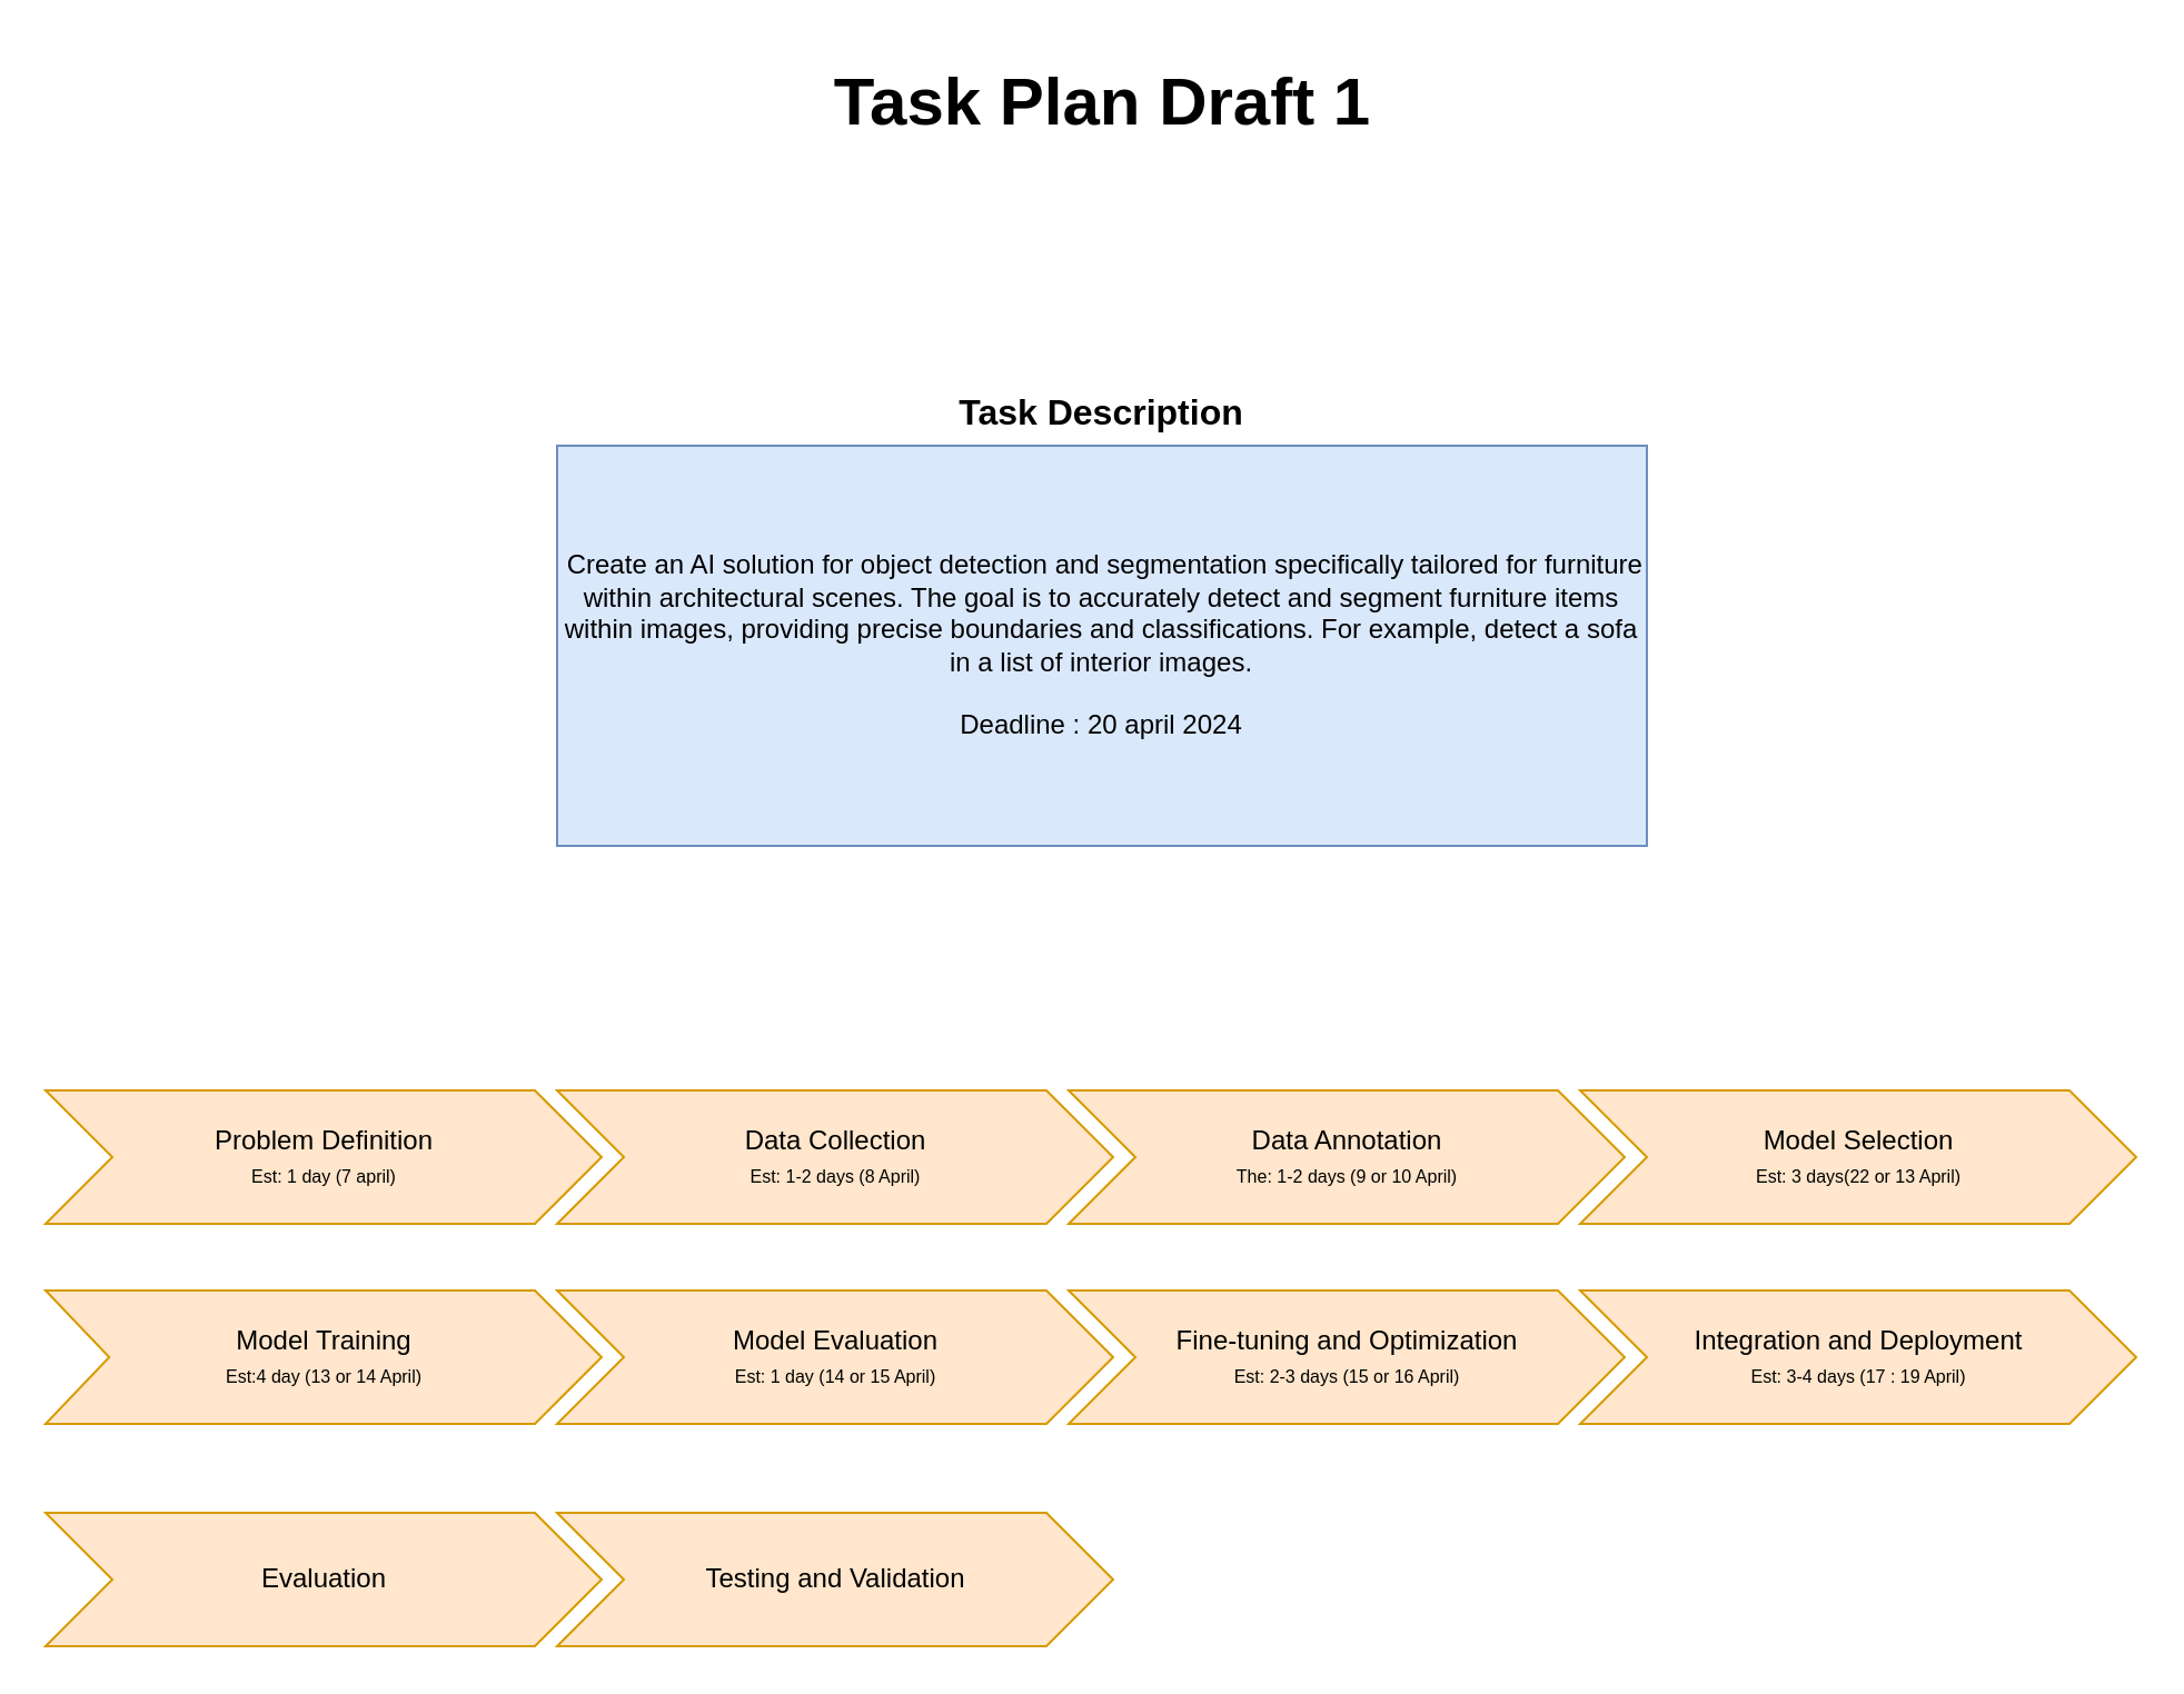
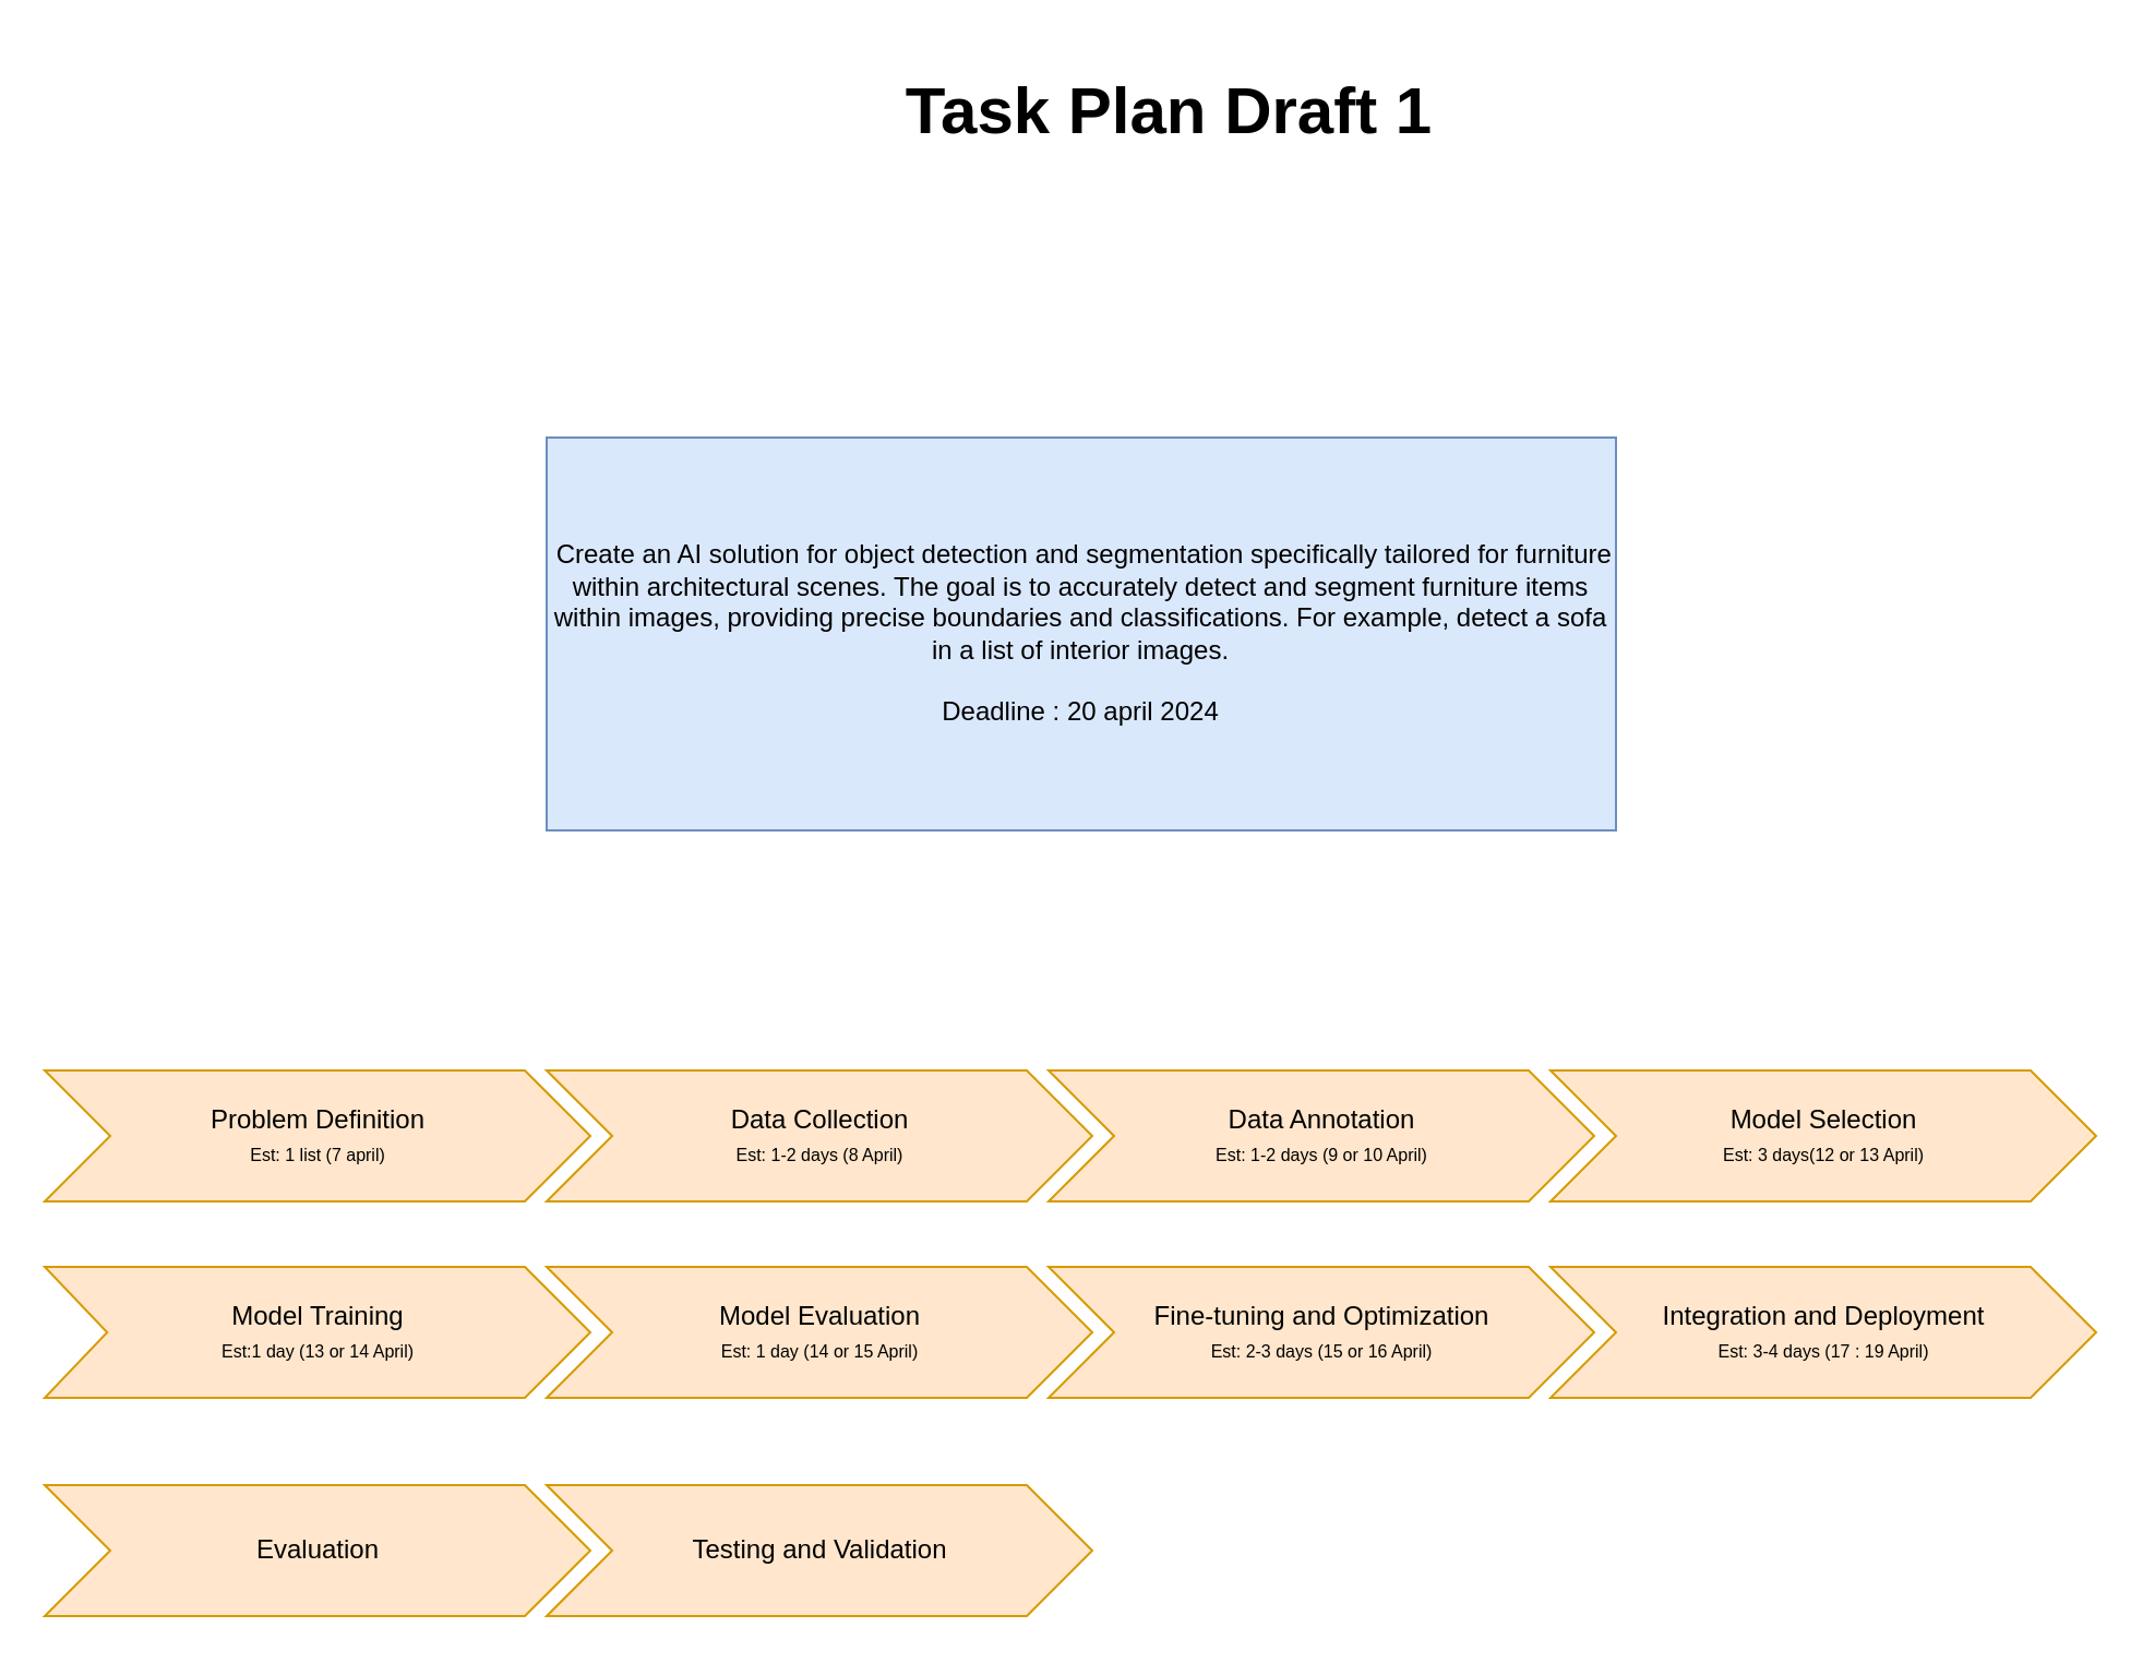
- <mxCell id="15" value="&lt;b&gt;&lt;font style=&quot;font-size: 30px;&quot;&gt;Task Plan Draft 1&lt;/font&gt;&lt;/b&gt;" style="text;html=1;align=center;verticalAlign=middle;resizable=0;points=[];autosize=1;strokeColor=none;fillColor=none;" vertex="1" parent="1"><mxGeometry x="365" y="20" width="260" height="50" as="geometry" /></mxCell>
+ <mxCell id="15" value="&lt;b&gt;&lt;font style=&quot;font-size: 30px;&quot;&gt;Task Plan Draft 1&lt;/font&gt;&lt;/b&gt;" style="text;html=1;align=center;verticalAlign=middle;resizable=0;points=[];autosize=1;strokeColor=none;fillColor=none;" vertex="1" parent="1"><mxGeometry x="405" y="25" width="260" height="50" as="geometry" /></mxCell>
- <mxCell id="4" value="&lt;b&gt;&lt;font style=&quot;font-size: 16px;&quot;&gt;Task Description&lt;/font&gt;&lt;/b&gt;" style="text;html=1;strokeColor=none;fillColor=none;align=center;verticalAlign=middle;whiteSpace=wrap;rounded=0;" vertex="1" parent="2"><mxGeometry x="131.25" width="227.5" height="30" as="geometry" /></mxCell>
- <mxCell id="11" value="Problem Definition&lt;br&gt;&lt;font style=&quot;font-size: 8px;&quot;&gt;Est: 1 day (7 april)&lt;/font&gt;" style="html=1;shadow=0;dashed=0;align=center;verticalAlign=middle;shape=mxgraph.arrows2.arrow;dy=0;dx=30;notch=30;fillColor=#ffe6cc;strokeColor=#d79b00;" vertex="1" parent="1"><mxGeometry x="20" y="490" width="250" height="60" as="geometry" /></mxCell>
+ <mxCell id="11" value="Problem Definition&lt;br&gt;&lt;font style=&quot;font-size: 8px;&quot;&gt;Est: 1 list (7 april)&lt;/font&gt;" style="html=1;shadow=0;dashed=0;align=center;verticalAlign=middle;shape=mxgraph.arrows2.arrow;dy=0;dx=30;notch=30;fillColor=#ffe6cc;strokeColor=#d79b00;" vertex="1" parent="1"><mxGeometry x="20" y="490" width="250" height="60" as="geometry" /></mxCell>
- <mxCell id="14" value="Data Annotation&lt;br&gt;&lt;font style=&quot;font-size: 8px;&quot;&gt;The: 1-2 days (9 or 10 April)&lt;/font&gt;" style="html=1;shadow=0;dashed=0;align=center;verticalAlign=middle;shape=mxgraph.arrows2.arrow;dy=0;dx=30;notch=30;fillColor=#ffe6cc;strokeColor=#d79b00;" vertex="1" parent="1"><mxGeometry x="480" y="490" width="250" height="60" as="geometry" /></mxCell>
+ <mxCell id="14" value="Data Annotation&lt;br&gt;&lt;font style=&quot;font-size: 8px;&quot;&gt;Est: 1-2 days (9 or 10 April)&lt;/font&gt;" style="html=1;shadow=0;dashed=0;align=center;verticalAlign=middle;shape=mxgraph.arrows2.arrow;dy=0;dx=30;notch=30;fillColor=#ffe6cc;strokeColor=#d79b00;" vertex="1" parent="1"><mxGeometry x="480" y="490" width="250" height="60" as="geometry" /></mxCell>
- <mxCell id="12" value="Model Selection&lt;br&gt;&lt;font style=&quot;font-size: 8px;&quot;&gt;Est: 3 days(22 or 13 April)&lt;/font&gt;" style="html=1;shadow=0;dashed=0;align=center;verticalAlign=middle;shape=mxgraph.arrows2.arrow;dy=0;dx=30;notch=30;fillColor=#ffe6cc;strokeColor=#d79b00;" vertex="1" parent="1"><mxGeometry x="710" y="490" width="250" height="60" as="geometry" /></mxCell>
+ <mxCell id="12" value="Model Selection&lt;br&gt;&lt;font style=&quot;font-size: 8px;&quot;&gt;Est: 3 days(12 or 13 April)&lt;/font&gt;" style="html=1;shadow=0;dashed=0;align=center;verticalAlign=middle;shape=mxgraph.arrows2.arrow;dy=0;dx=30;notch=30;fillColor=#ffe6cc;strokeColor=#d79b00;" vertex="1" parent="1"><mxGeometry x="710" y="490" width="250" height="60" as="geometry" /></mxCell>
- <mxCell id="10" value="Model Training&lt;br&gt;&lt;font style=&quot;font-size: 8px;&quot;&gt;Est:4 day (13 or 14 April)&lt;/font&gt;" style="html=1;shadow=0;dashed=0;align=center;verticalAlign=middle;shape=mxgraph.arrows2.arrow;dy=0;dx=30;notch=28.62;fillColor=#ffe6cc;strokeColor=#d79b00;" vertex="1" parent="1"><mxGeometry x="20" y="580" width="250" height="60" as="geometry" /></mxCell>
+ <mxCell id="10" value="Model Training&lt;br&gt;&lt;font style=&quot;font-size: 8px;&quot;&gt;Est:1 day (13 or 14 April)&lt;/font&gt;" style="html=1;shadow=0;dashed=0;align=center;verticalAlign=middle;shape=mxgraph.arrows2.arrow;dy=0;dx=30;notch=28.62;fillColor=#ffe6cc;strokeColor=#d79b00;" vertex="1" parent="1"><mxGeometry x="20" y="580" width="250" height="60" as="geometry" /></mxCell>
